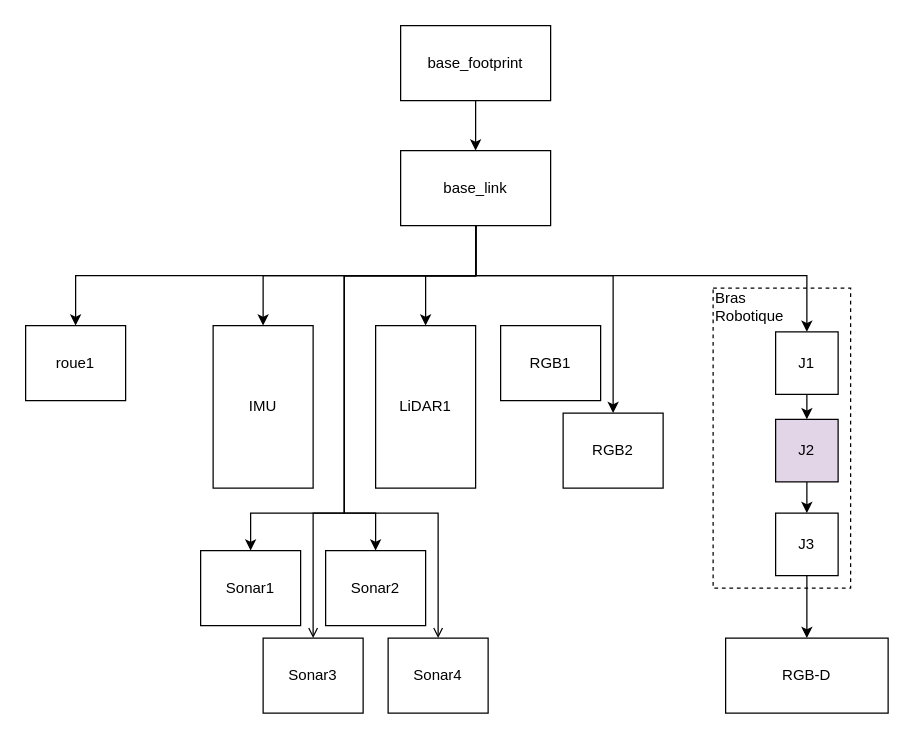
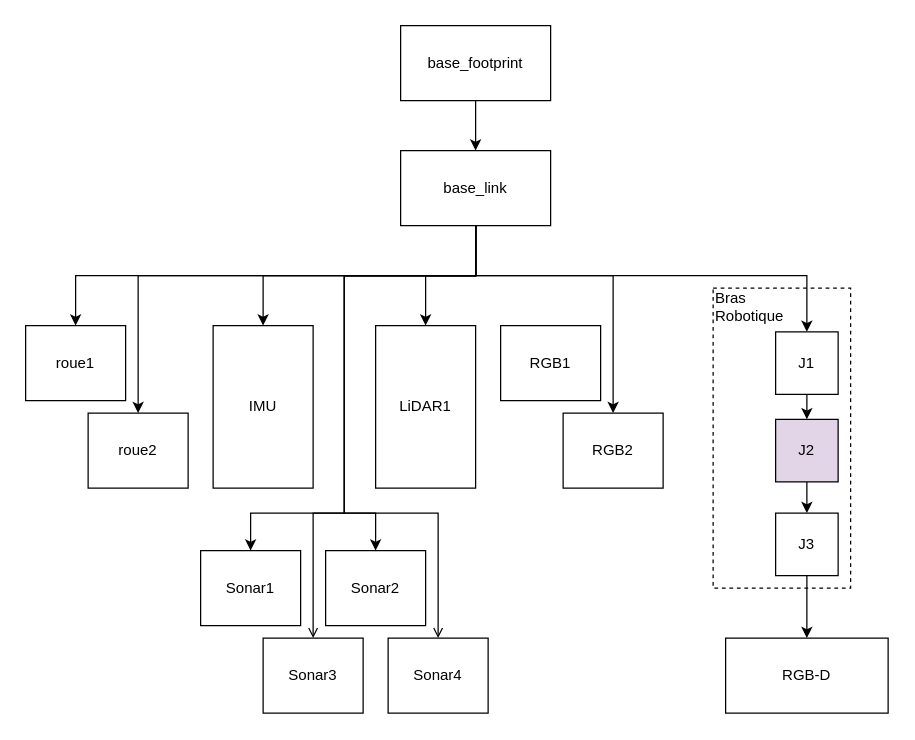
+ <mxCell id="5" style="edgeStyle=orthogonalEdgeStyle;rounded=0;orthogonalLoop=1;jettySize=auto;html=1;entryX=0.5;entryY=0;entryDx=0;entryDy=0;exitX=0.5;exitY=1;exitDx=0;exitDy=0;" edge="1" parent="1" source="14" target="16"><mxGeometry relative="1" as="geometry"><Array as="points"><mxPoint x="380" y="220" /><mxPoint x="110" y="220" /></Array></mxGeometry></mxCell>
+ <mxCell id="16" value="roue2" style="rounded=0;whiteSpace=wrap;html=1;" vertex="1" parent="1"><mxGeometry x="70" y="330" width="80" height="60" as="geometry" /></mxCell>
